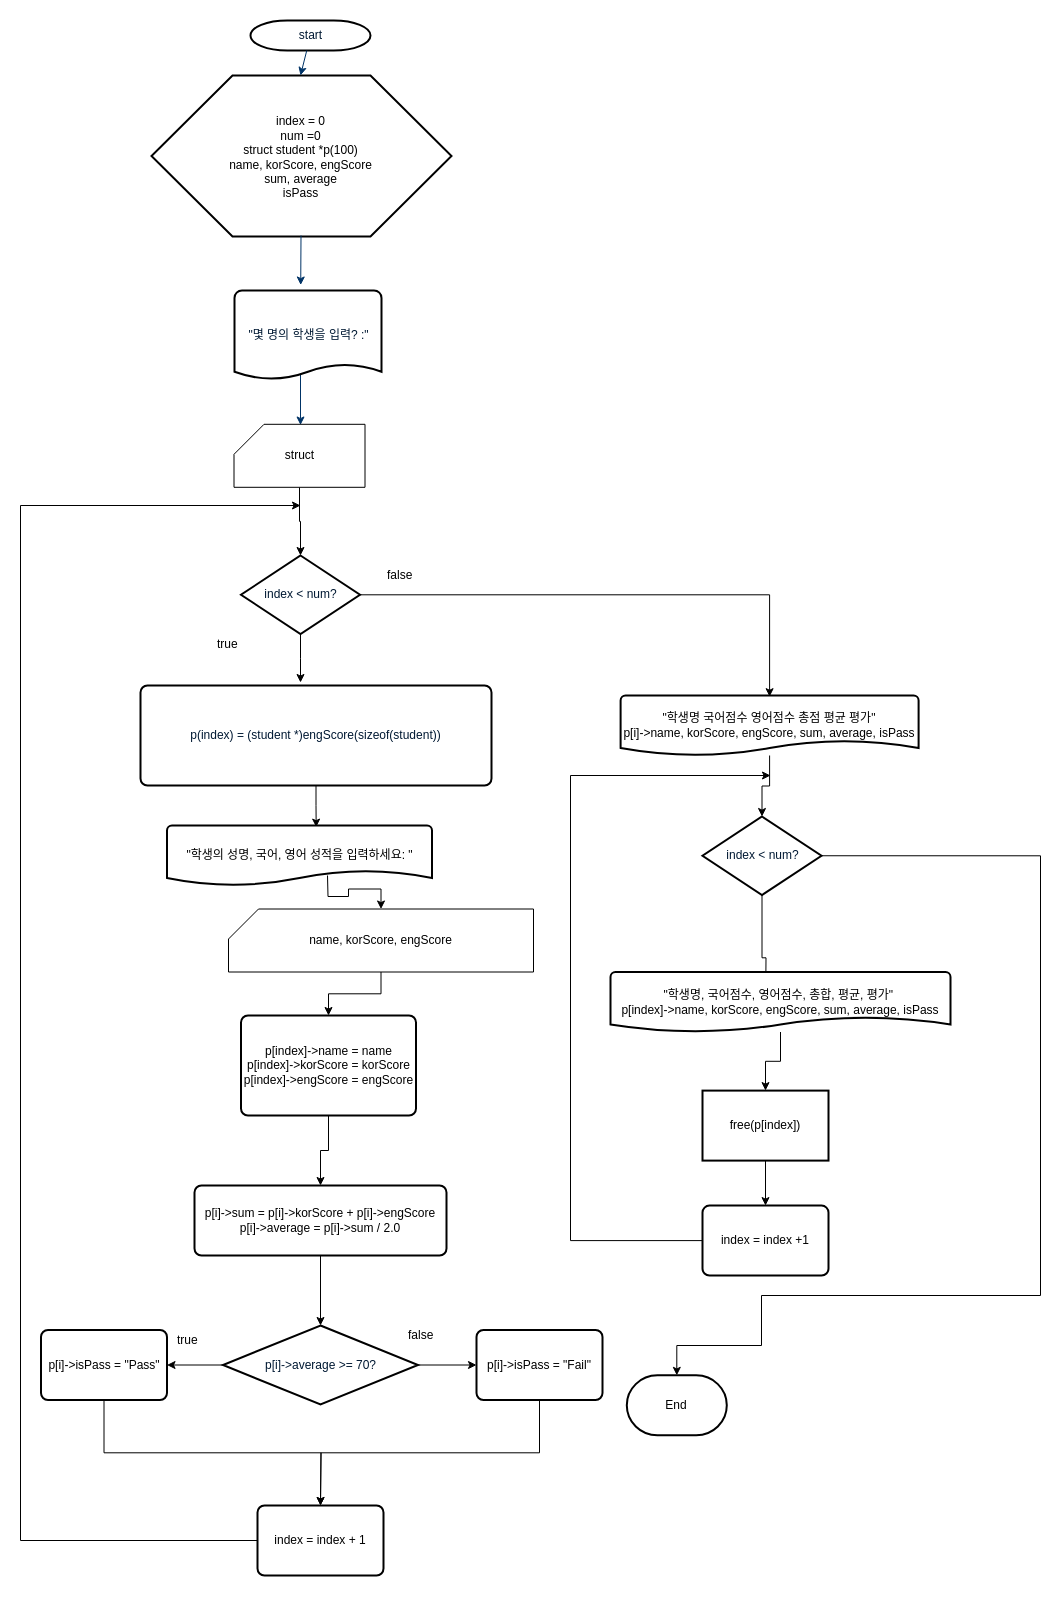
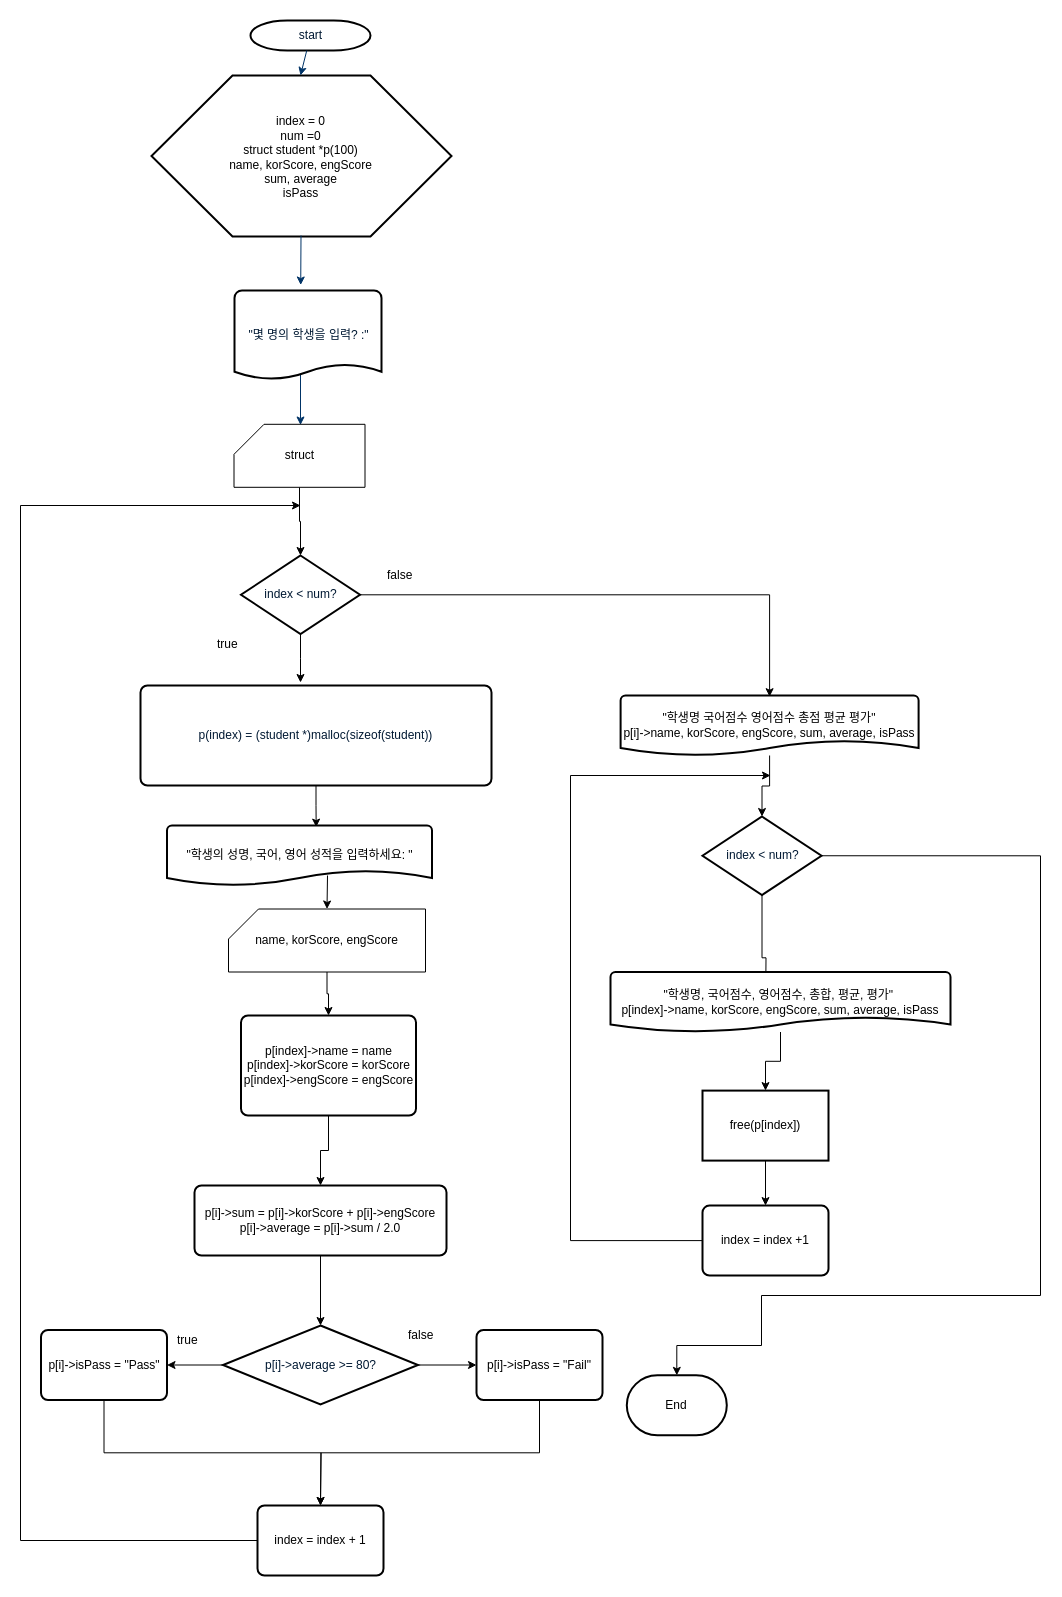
- <mxCell id="17" value="&lt;span style=&quot;color: rgb(0 , 25 , 51)&quot;&gt;p(index) = (student *)engScore(sizeof(student))&lt;/span&gt;" style="rounded=1;whiteSpace=wrap;html=1;absoluteArcSize=1;arcSize=14;strokeWidth=2;" vertex="1" parent="1"><mxGeometry x="140" y="685" width="351" height="100" as="geometry" /></mxCell>
+ <mxCell id="17" value="&lt;span style=&quot;color: rgb(0 , 25 , 51)&quot;&gt;p(index) = (student *)malloc(sizeof(student))&lt;/span&gt;" style="rounded=1;whiteSpace=wrap;html=1;absoluteArcSize=1;arcSize=14;strokeWidth=2;" vertex="1" parent="1"><mxGeometry x="140" y="685" width="351" height="100" as="geometry" /></mxCell>
- <mxCell id="25" value="name, korScore, engScore" style="shape=card;whiteSpace=wrap;html=1;" vertex="1" parent="1"><mxGeometry x="228" y="908.5" width="305" height="63" as="geometry" /></mxCell>
+ <mxCell id="25" value="name, korScore, engScore" style="shape=card;whiteSpace=wrap;html=1;" vertex="1" parent="1"><mxGeometry x="228" y="908.5" width="197" height="63" as="geometry" /></mxCell>
- <mxCell id="28" value="p[i]-&amp;gt;average &amp;gt;= 70?" style="shape=mxgraph.flowchart.decision;fillColor=#FFFFFF;strokeColor=#000000;strokeWidth=2;gradientColor=none;gradientDirection=north;fontColor=#001933;fontStyle=0;html=1;" vertex="1" parent="1"><mxGeometry x="222.5" y="1325" width="195" height="79" as="geometry" /></mxCell>
+ <mxCell id="28" value="p[i]-&amp;gt;average &amp;gt;= 80?" style="shape=mxgraph.flowchart.decision;fillColor=#FFFFFF;strokeColor=#000000;strokeWidth=2;gradientColor=none;gradientDirection=north;fontColor=#001933;fontStyle=0;html=1;" vertex="1" parent="1"><mxGeometry x="222.5" y="1325" width="195" height="79" as="geometry" /></mxCell>
